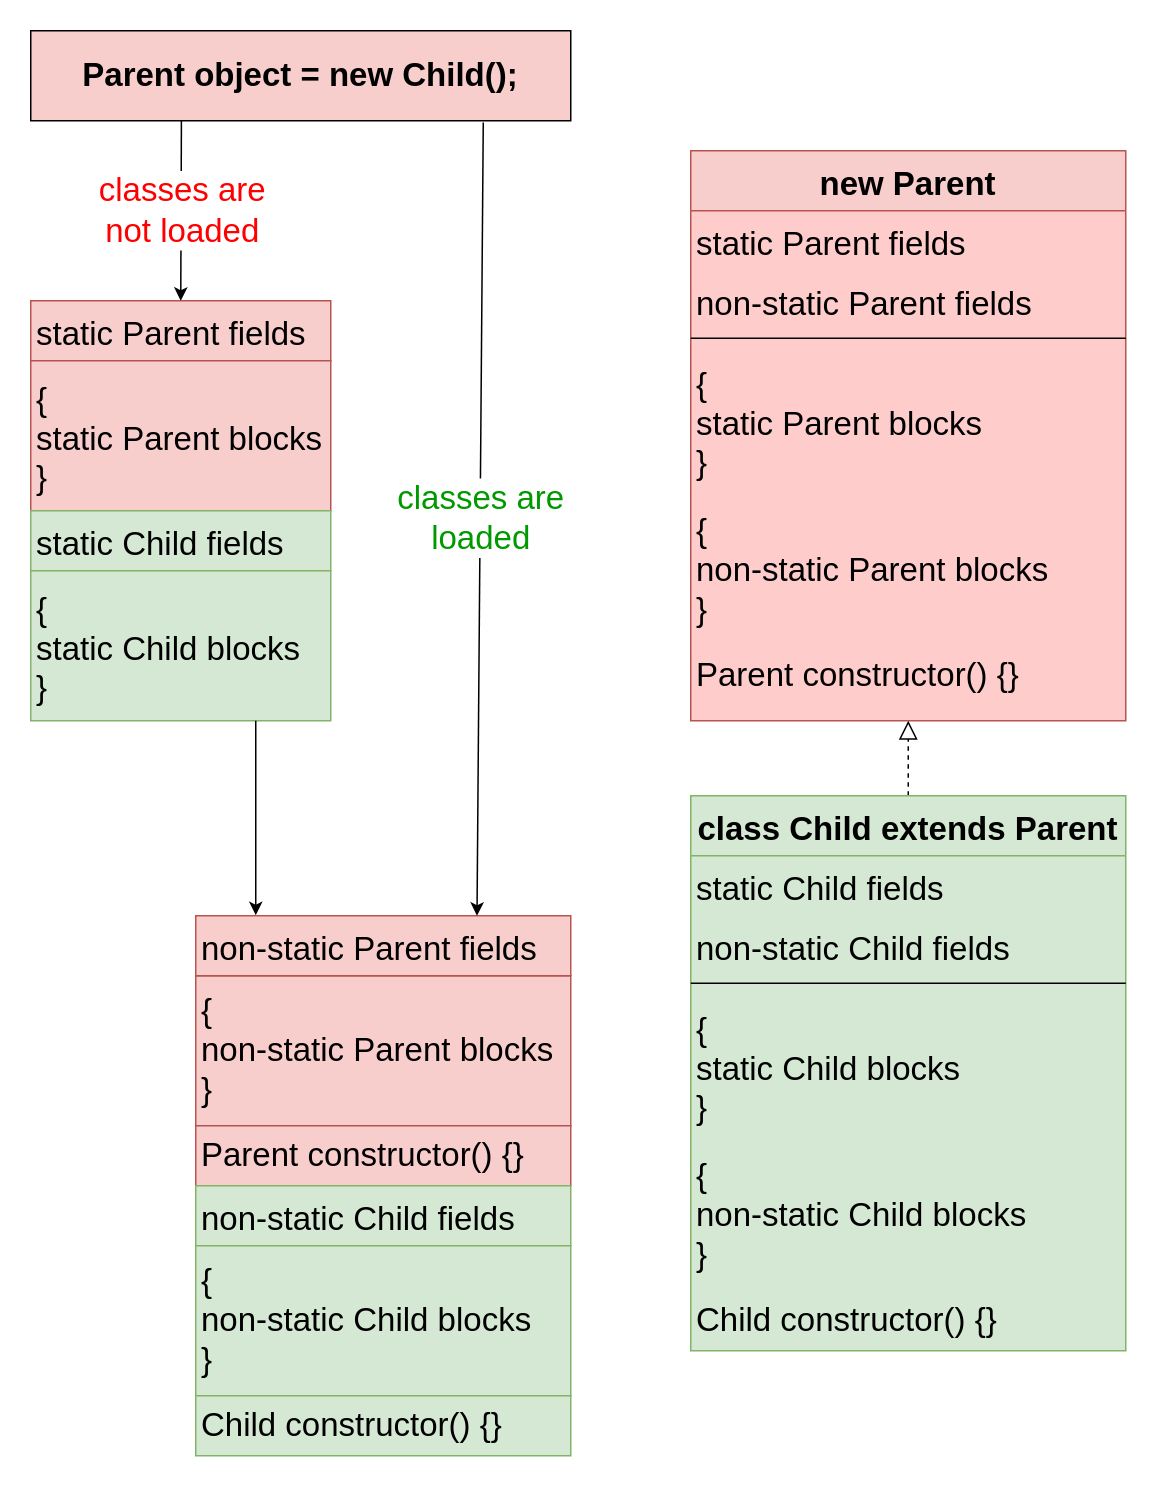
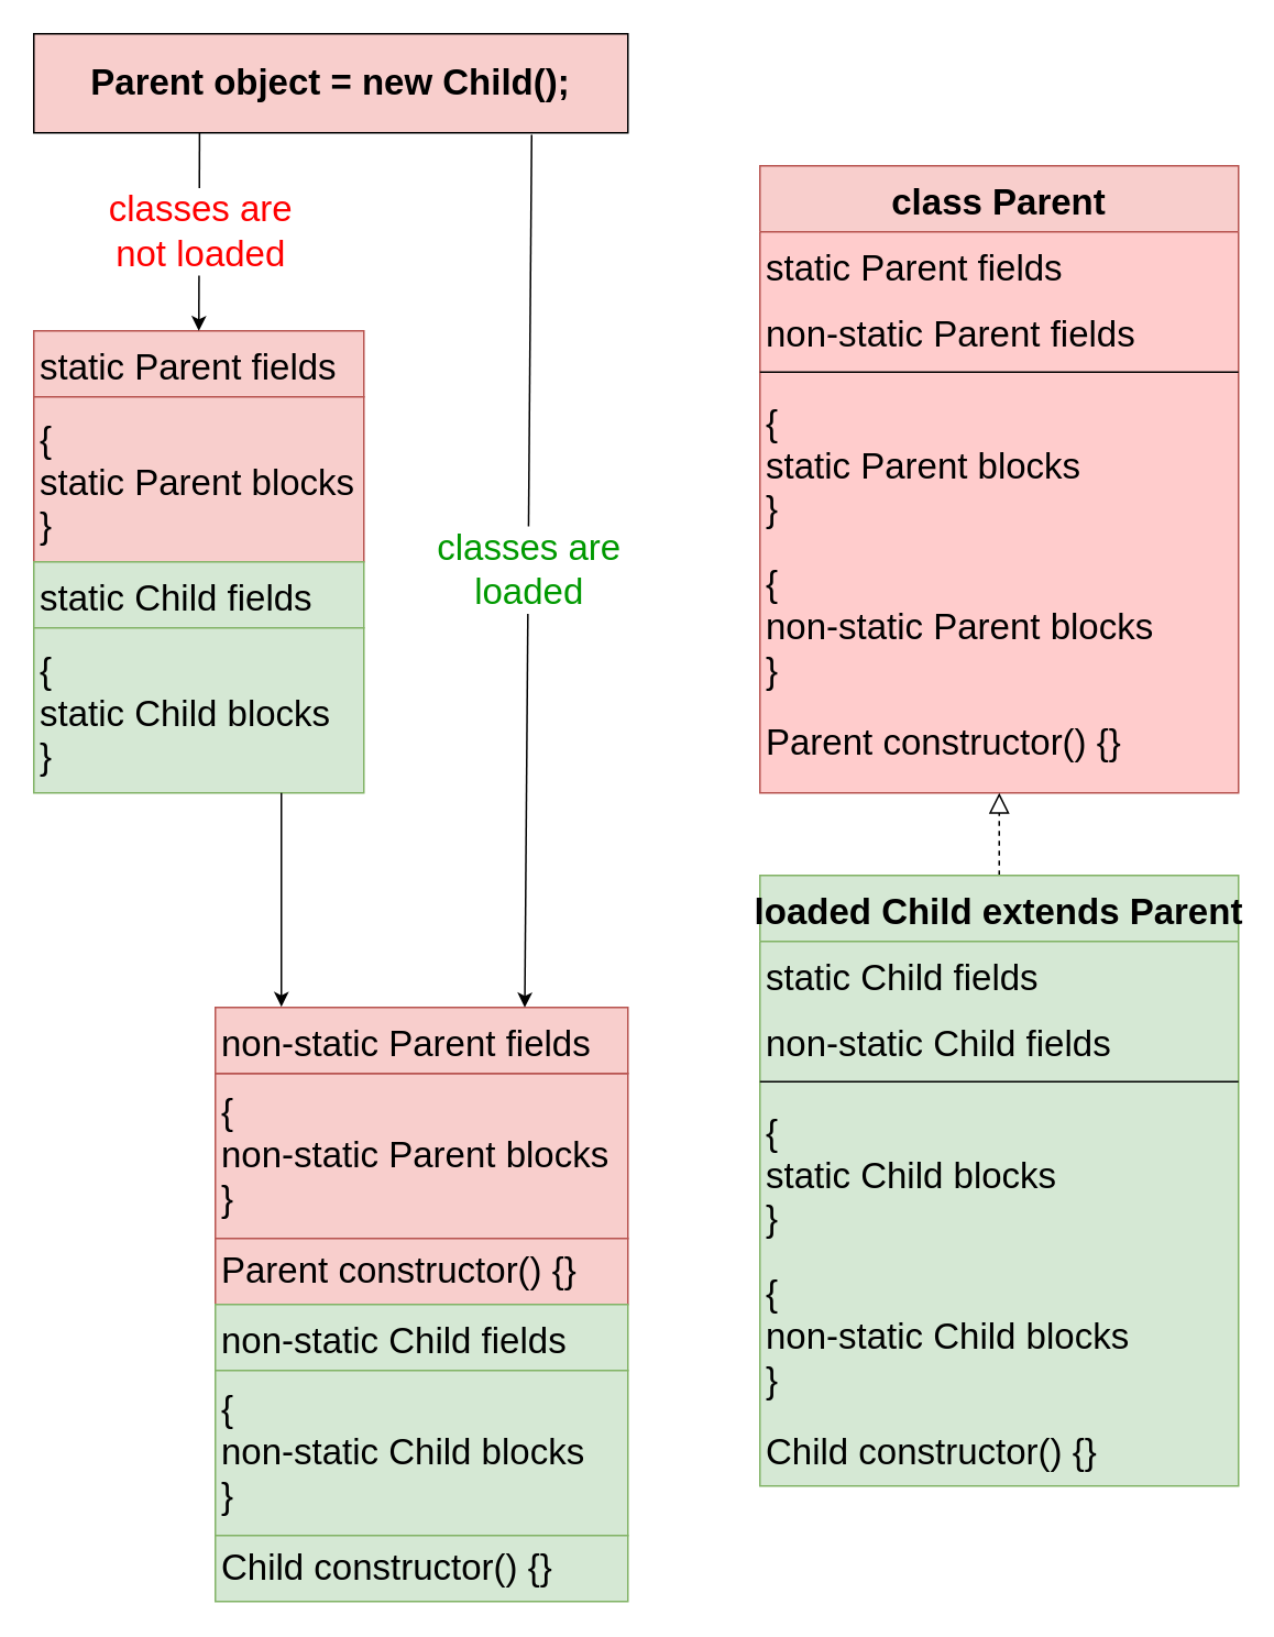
- <mxCell id="2" value="new Parent" style="swimlane;fontStyle=1;align=center;verticalAlign=middle;childLayout=stackLayout;horizontal=1;startSize=40;horizontalStack=0;resizeParent=1;resizeLast=0;collapsible=1;marginBottom=0;rounded=0;shadow=0;strokeWidth=1;labelBackgroundColor=none;fillColor=#f8cecc;strokeColor=#b85450;swimlaneFillColor=#FFCCCC;spacing=0;fontSize=22;spacingTop=0;" parent="1" vertex="1"><mxGeometry x="460" y="100" width="290" height="380" as="geometry"><mxRectangle x="230" y="140" width="160" height="26" as="alternateBounds" /></mxGeometry></mxCell>
+ <mxCell id="2" value="class Parent" style="swimlane;fontStyle=1;align=center;verticalAlign=middle;childLayout=stackLayout;horizontal=1;startSize=40;horizontalStack=0;resizeParent=1;resizeLast=0;collapsible=1;marginBottom=0;rounded=0;shadow=0;strokeWidth=1;labelBackgroundColor=none;fillColor=#f8cecc;strokeColor=#b85450;swimlaneFillColor=#FFCCCC;spacing=0;fontSize=22;spacingTop=0;" parent="1" vertex="1"><mxGeometry x="460" y="100" width="290" height="380" as="geometry"><mxRectangle x="230" y="140" width="160" height="26" as="alternateBounds" /></mxGeometry></mxCell>
- <mxCell id="10" value="class Child extends Parent" style="swimlane;fontStyle=1;align=center;verticalAlign=middle;childLayout=stackLayout;horizontal=1;startSize=40;horizontalStack=0;resizeParent=1;resizeLast=0;collapsible=1;marginBottom=0;rounded=0;shadow=0;strokeWidth=1;fillColor=#d5e8d4;strokeColor=#82b366;swimlaneFillColor=#D5E8D4;spacing=0;fontSize=22;spacingTop=0;" parent="1" vertex="1"><mxGeometry x="460" y="530" width="290" height="370" as="geometry"><mxRectangle x="230" y="140" width="160" height="26" as="alternateBounds" /></mxGeometry></mxCell>
+ <mxCell id="10" value="loaded Child extends Parent" style="swimlane;fontStyle=1;align=center;verticalAlign=middle;childLayout=stackLayout;horizontal=1;startSize=40;horizontalStack=0;resizeParent=1;resizeLast=0;collapsible=1;marginBottom=0;rounded=0;shadow=0;strokeWidth=1;fillColor=#d5e8d4;strokeColor=#82b366;swimlaneFillColor=#D5E8D4;spacing=0;fontSize=22;spacingTop=0;" parent="1" vertex="1"><mxGeometry x="460" y="530" width="290" height="370" as="geometry"><mxRectangle x="230" y="140" width="160" height="26" as="alternateBounds" /></mxGeometry></mxCell>
